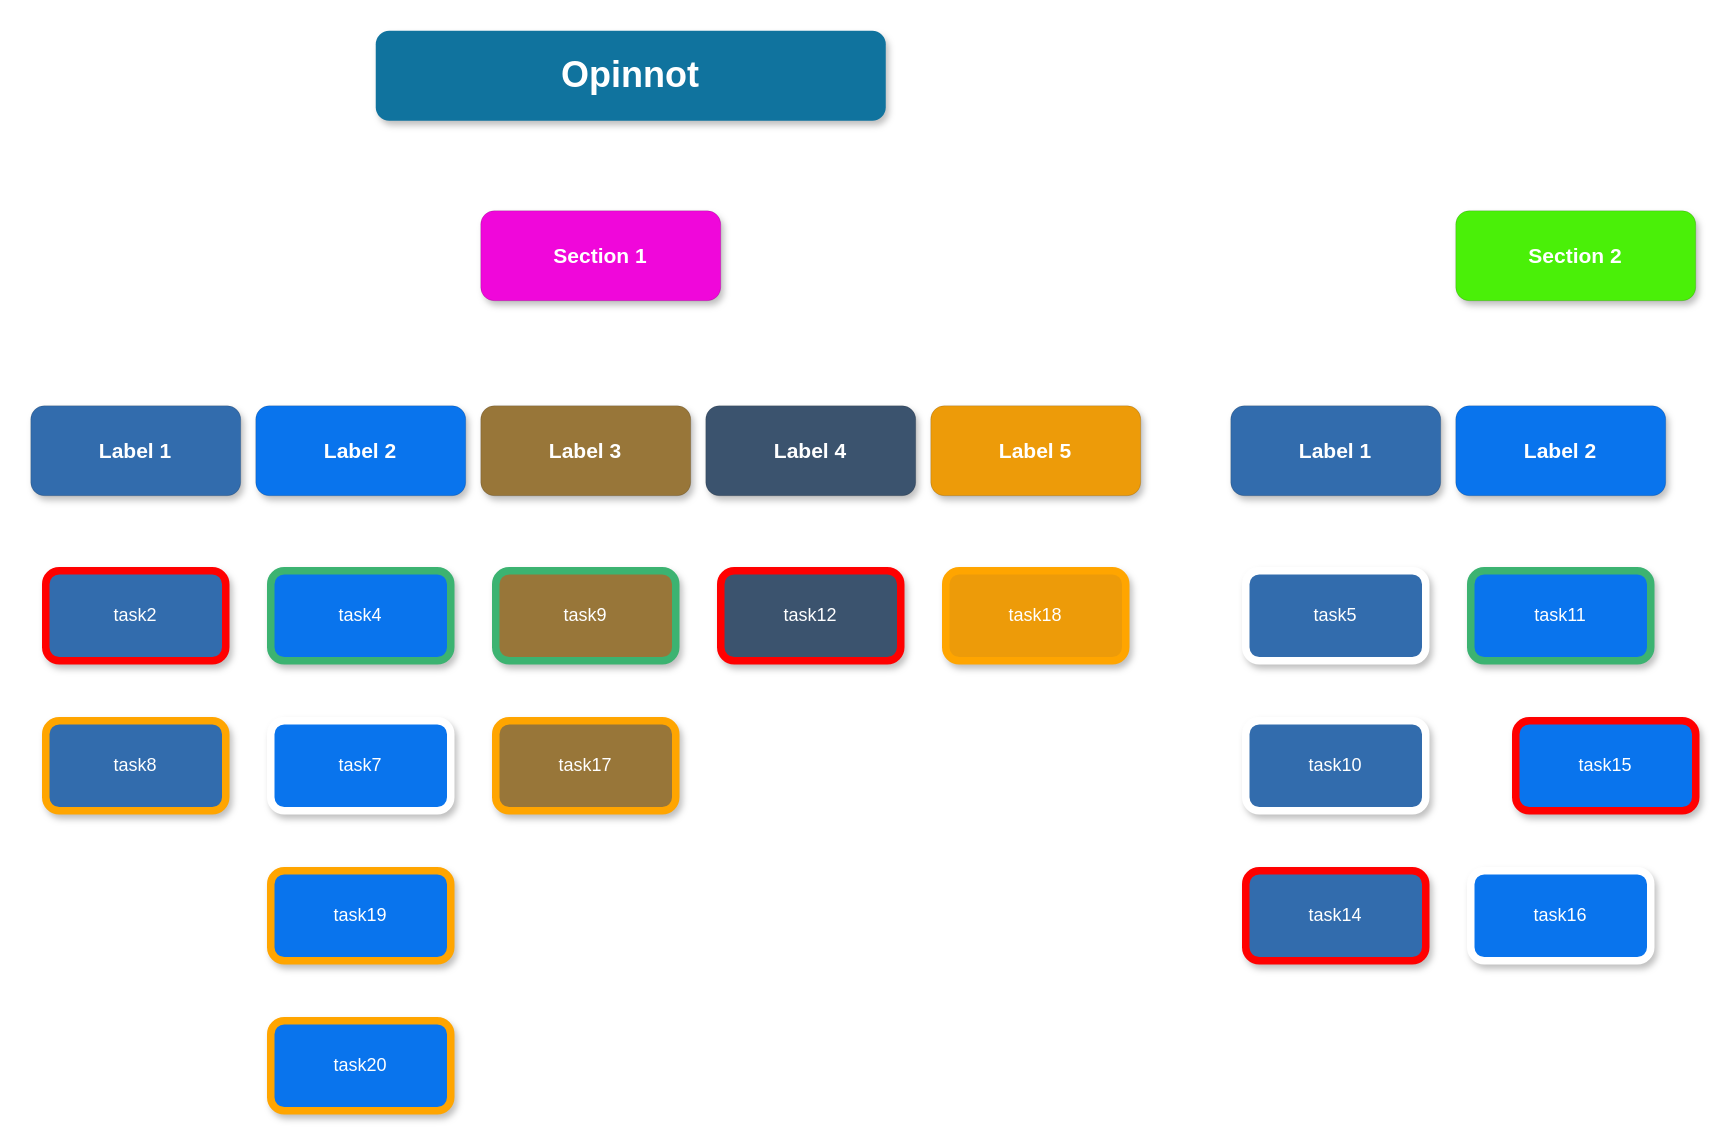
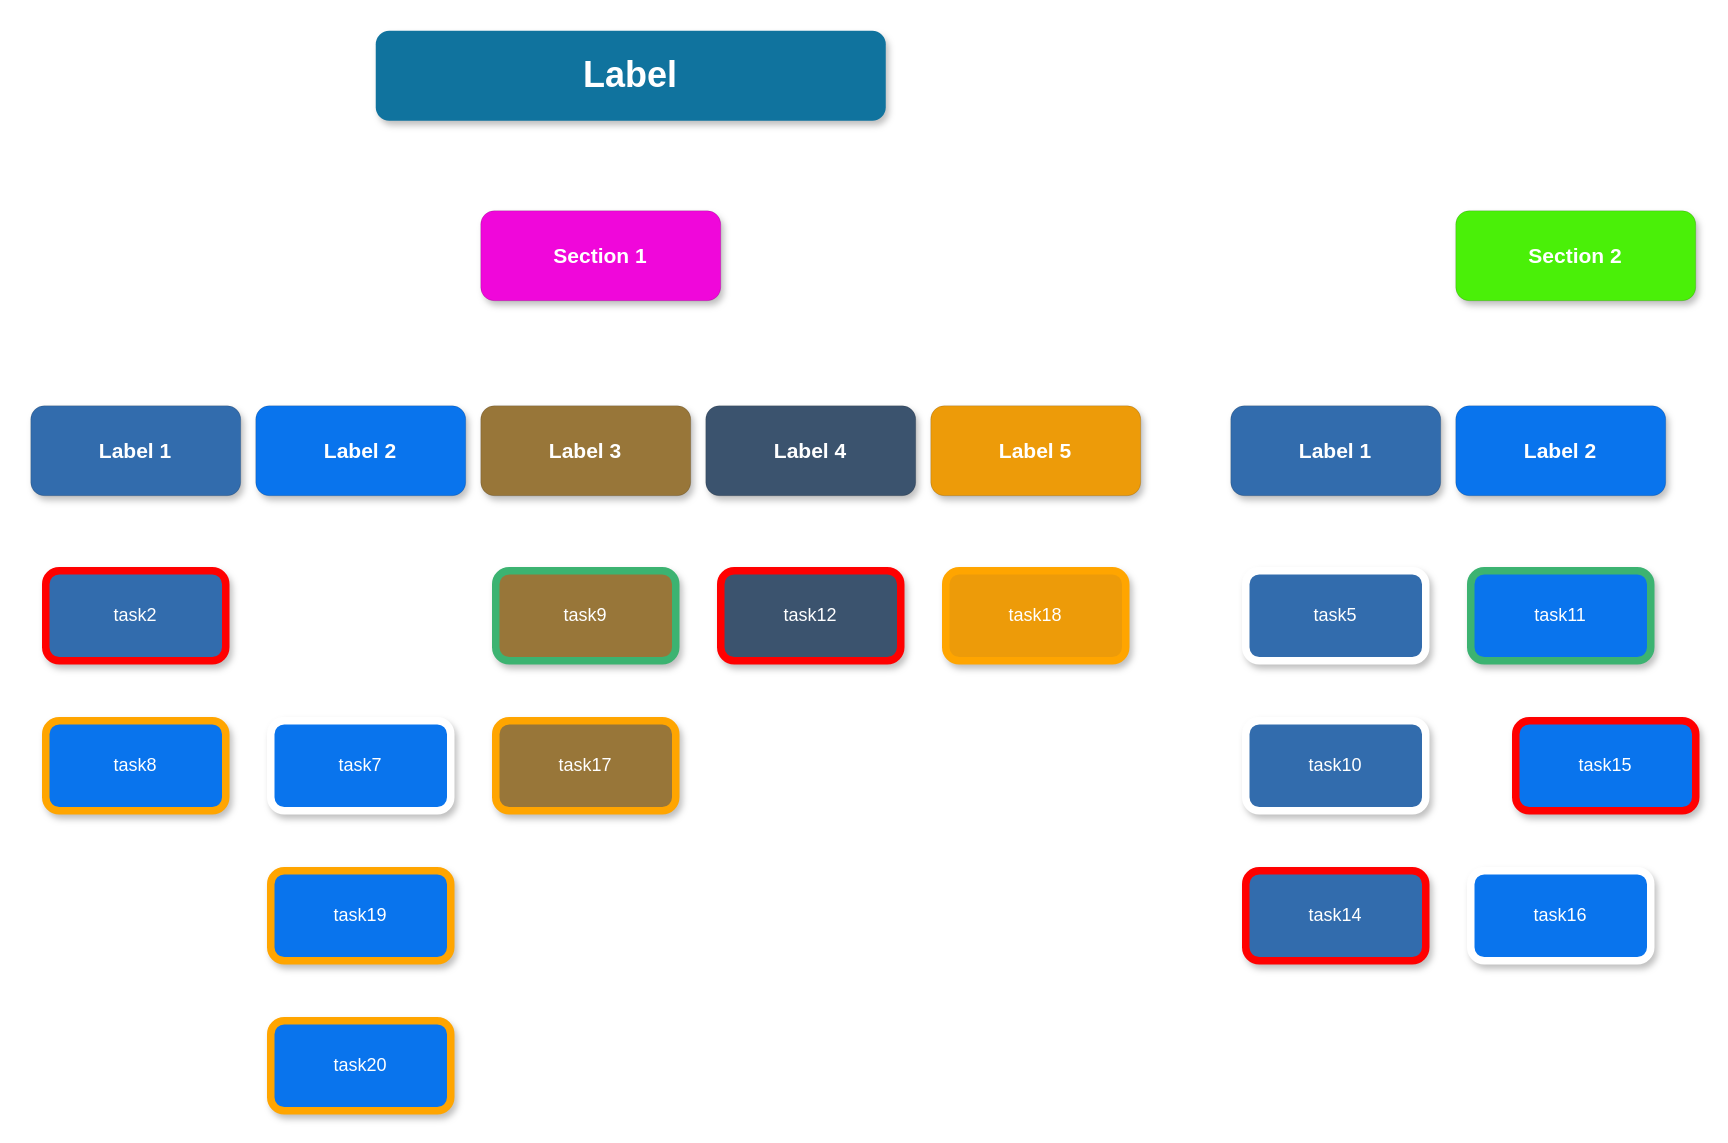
- <mxCell id="2" value="Opinnot" style="whiteSpace=wrap;rounded=1;shadow=1;fillColor=#10739E;strokeColor=none;fontColor=#FFFFFF;fontStyle=1;fontSize=24" parent="1" vertex="1"><mxGeometry x="250" width="340" height="60" as="geometry" y="20" /></mxCell>
+ <mxCell id="2" value="Label" style="whiteSpace=wrap;rounded=1;shadow=1;fillColor=#10739E;strokeColor=none;fontColor=#FFFFFF;fontStyle=1;fontSize=24" parent="1" vertex="1"><mxGeometry x="250" width="340" height="60" as="geometry" y="20" /></mxCell>
- <mxCell id="6" value="task4" style="whiteSpace=wrap;rounded=1;shadow=1;fillColor=#0974ED;strokeColor=none;fontColor=#FFFFFF;fontStyle=0;fontSize=12;strokeWidth=5;strokeColor=#3cb371;" vertex="1" parent="1"><mxGeometry x="180" y="380" width="120" height="60" as="geometry" /></mxCell>
- <mxCell id="4" value="task8" style="whiteSpace=wrap;rounded=1;shadow=1;fillColor=#326CAD;strokeColor=none;fontColor=#FFFFFF;fontStyle=0;fontSize=12;strokeWidth=5;strokeColor=#ffa500;" vertex="1" parent="1"><mxGeometry y="480" width="120" height="60" as="geometry" x="30" /></mxCell>
+ <mxCell id="4" value="task8" style="whiteSpace=wrap;rounded=1;shadow=1;fillColor=#0974ed;strokeColor=none;fontColor=#FFFFFF;fontStyle=0;fontSize=12;strokeWidth=5;strokeColor=#ffa500;" vertex="1" parent="1"><mxGeometry y="480" width="120" height="60" as="geometry" x="30" /></mxCell>
